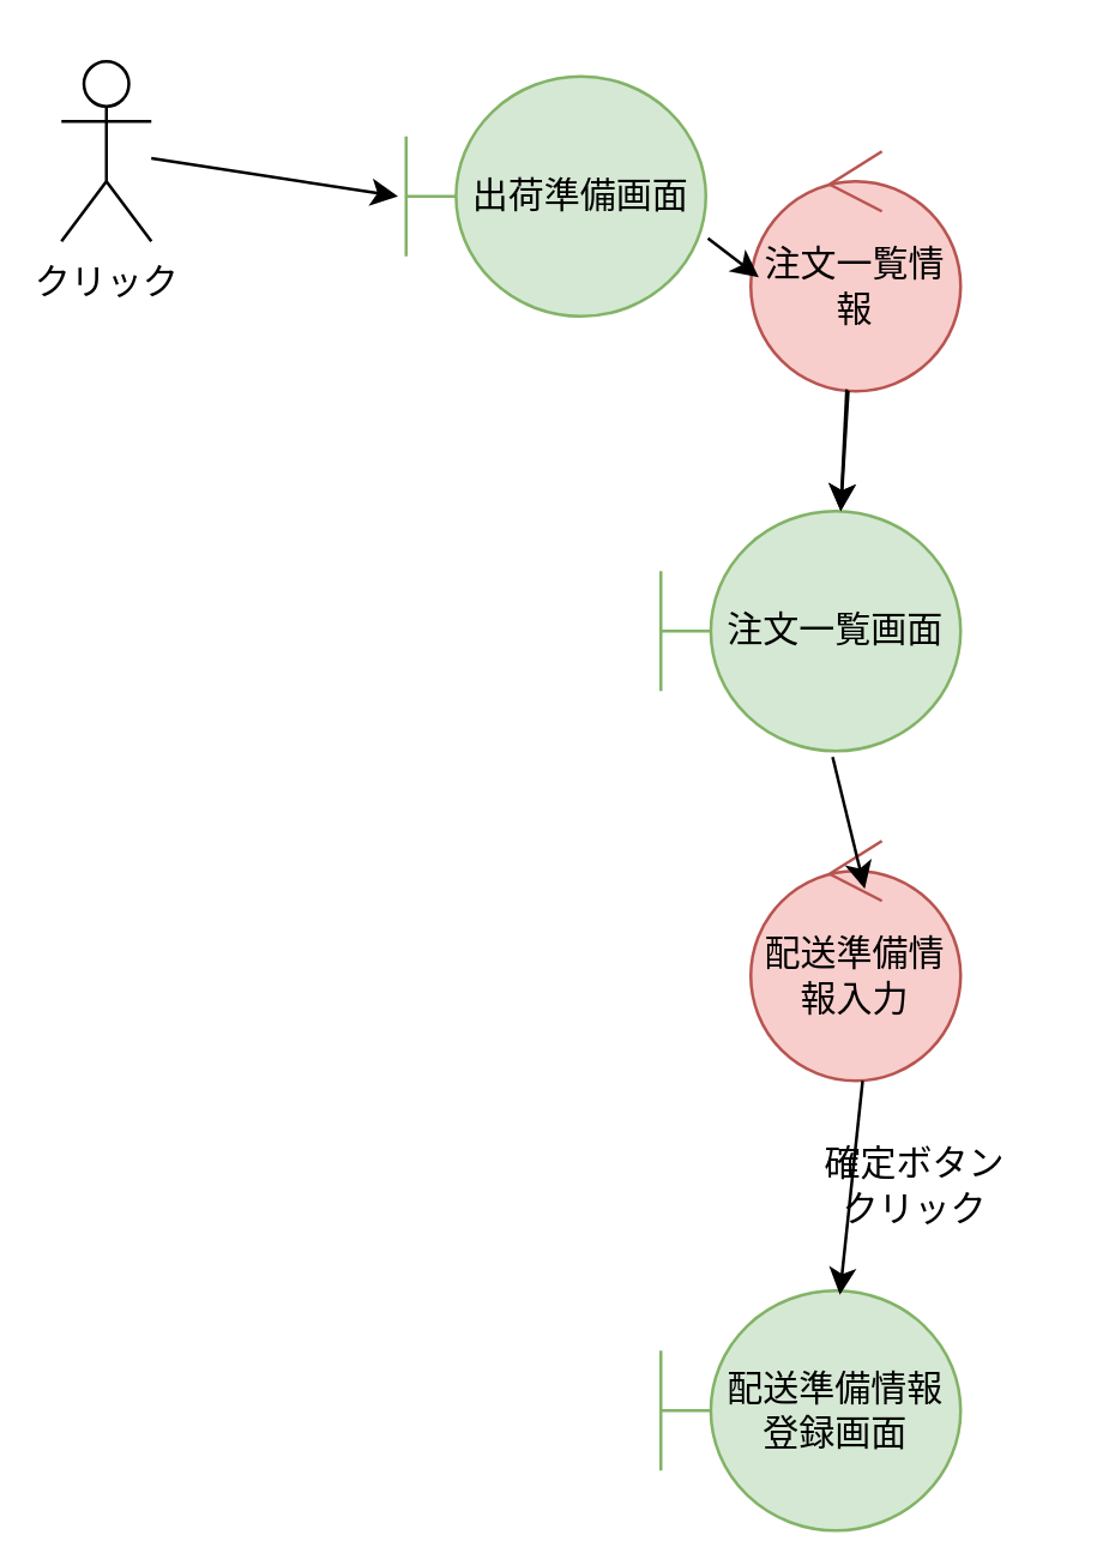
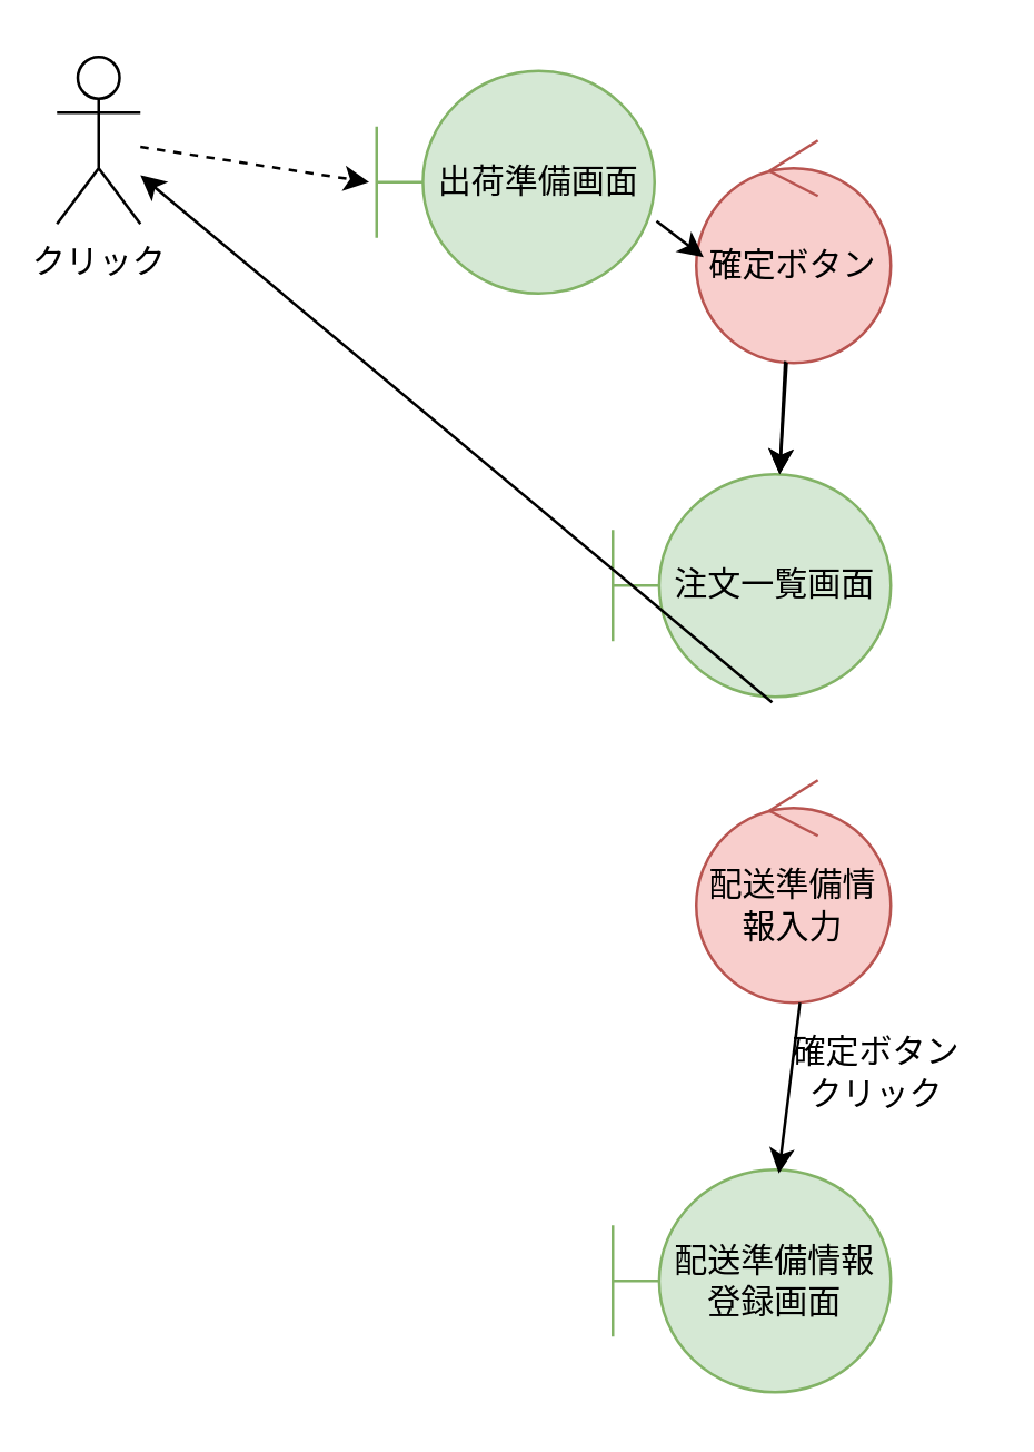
- <mxCell id="2" value="" style="edgeStyle=none;html=1;entryX=-0.027;entryY=0.5;entryDx=0;entryDy=0;entryPerimeter=0;" edge="1" parent="1" source="3" target="4"><mxGeometry relative="1" as="geometry"><mxPoint x="120" y="50" as="targetPoint" /></mxGeometry></mxCell>
+ <mxCell id="2" value="" style="edgeStyle=none;html=1;entryX=-0.027;entryY=0.5;entryDx=0;entryDy=0;entryPerimeter=0;dashed=1;" edge="1" parent="1" source="3" target="4"><mxGeometry relative="1" as="geometry"><mxPoint x="120" y="50" as="targetPoint" /></mxGeometry></mxCell>
- <mxCell id="5" value="注文一覧情報" style="ellipse;shape=umlControl;whiteSpace=wrap;html=1;fillColor=#f8cecc;strokeColor=#b85450;" vertex="1" parent="1"><mxGeometry x="250" y="50" width="70" height="80" as="geometry" /></mxCell>
+ <mxCell id="5" value="確定ボタン" style="ellipse;shape=umlControl;whiteSpace=wrap;html=1;fillColor=#f8cecc;strokeColor=#b85450;" vertex="1" parent="1"><mxGeometry x="250" y="50" width="70" height="80" as="geometry" /></mxCell>
- <mxCell id="10" value="" style="endArrow=classic;html=1;entryX=0.543;entryY=0.2;entryDx=0;entryDy=0;entryPerimeter=0;exitX=0.573;exitY=1.025;exitDx=0;exitDy=0;exitPerimeter=0;" edge="1" parent="1" source="7" target="9"><mxGeometry width="50" height="50" relative="1" as="geometry"><mxPoint x="292" y="139" as="sourcePoint" /><mxPoint x="290" y="180" as="targetPoint" /></mxGeometry></mxCell>
+ <mxCell id="10" value="" style="endArrow=classic;html=1;exitX=0.573;exitY=1.025;exitDx=0;exitDy=0;exitPerimeter=0;" edge="1" parent="1" source="7" target="3"><mxGeometry width="50" height="50" relative="1" as="geometry"><mxPoint x="292" y="139" as="sourcePoint" /><mxPoint x="290" y="180" as="targetPoint" /></mxGeometry></mxCell>
- <mxCell id="14" value="確定ボタン&lt;div&gt;クリック&lt;/div&gt;" style="text;html=1;align=center;verticalAlign=middle;whiteSpace=wrap;rounded=0;" vertex="1" parent="1"><mxGeometry x="270" y="380" width="70" height="30" as="geometry" /></mxCell>
+ <mxCell id="14" value="確定ボタン&lt;div&gt;クリック&lt;/div&gt;" style="text;html=1;align=center;verticalAlign=middle;whiteSpace=wrap;rounded=0;" vertex="1" parent="1"><mxGeometry x="280" y="370" width="70" height="30" as="geometry" /></mxCell>
- <mxCell id="12" value="配送準備情報登録画面" style="shape=umlBoundary;whiteSpace=wrap;html=1;fillColor=#d5e8d4;strokeColor=#82b366;" vertex="1" parent="1"><mxGeometry x="220" y="430" width="100" height="80" as="geometry" /></mxCell>
+ <mxCell id="12" value="配送準備情報登録画面" style="shape=umlBoundary;whiteSpace=wrap;html=1;fillColor=#d5e8d4;strokeColor=#82b366;" vertex="1" parent="1"><mxGeometry x="220" y="420" width="100" height="80" as="geometry" /></mxCell>
